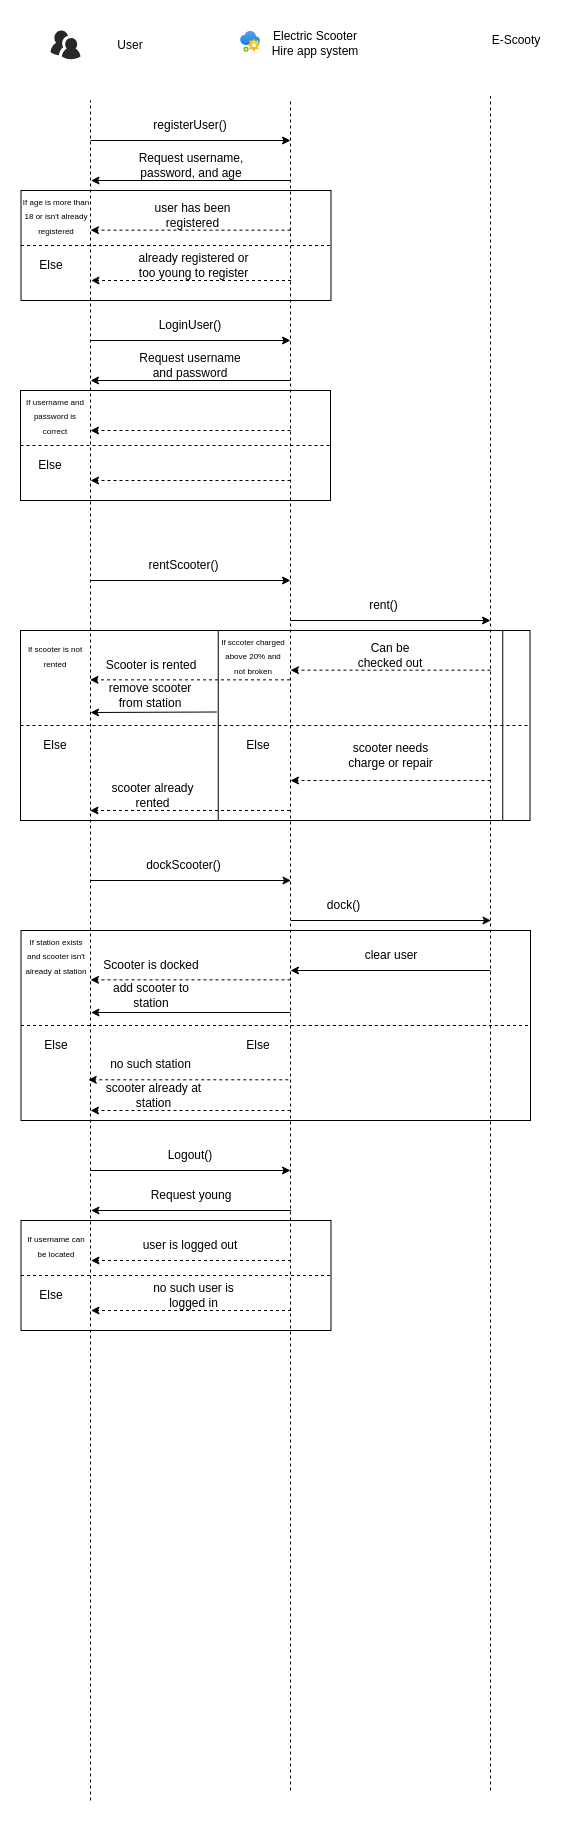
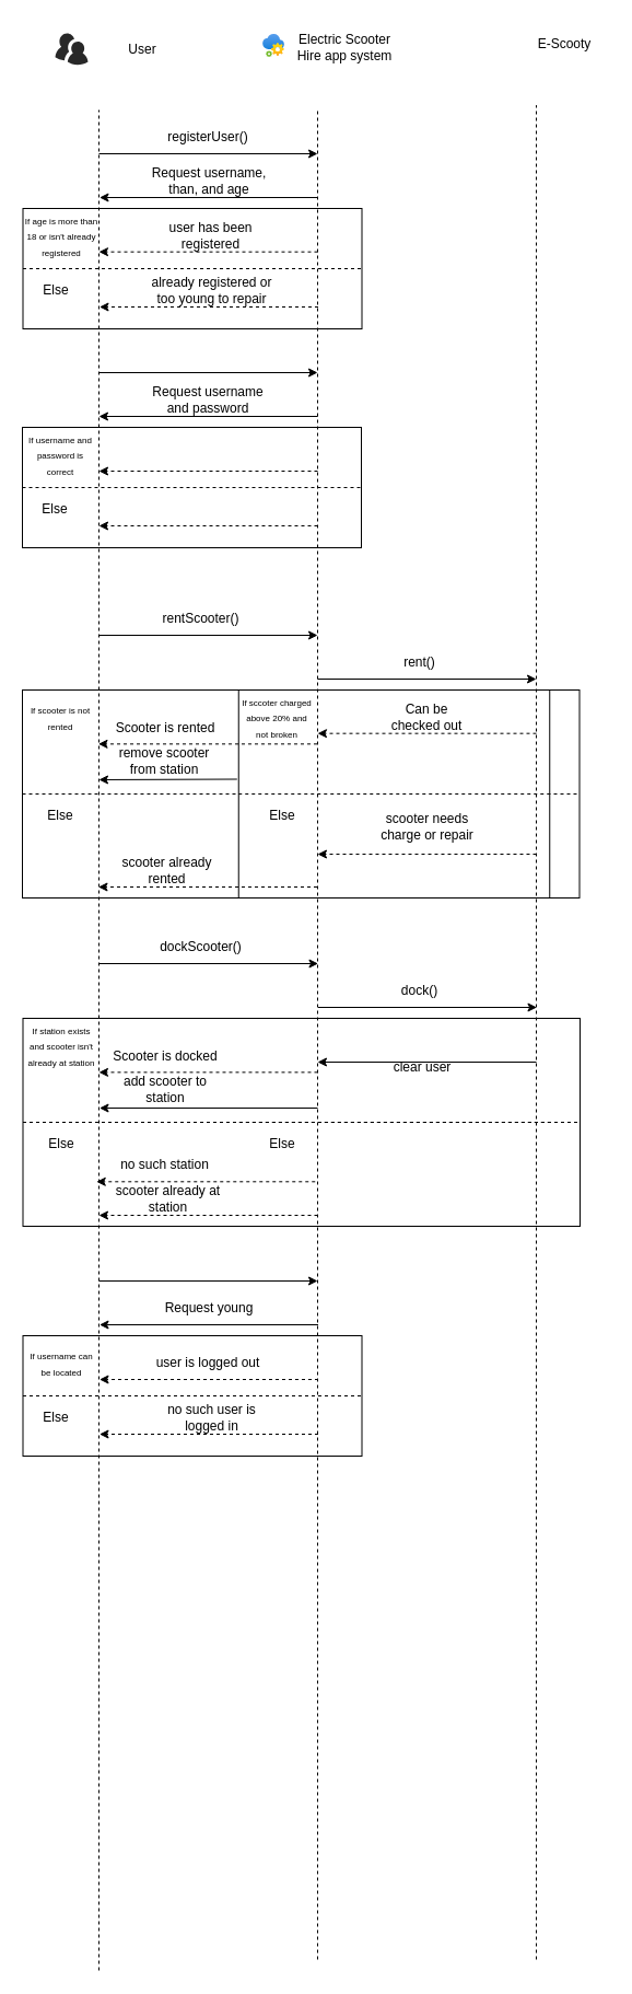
- <mxCell id="41" value="Request username, password, and age" style="text;html=1;strokeColor=none;fillColor=none;align=center;verticalAlign=middle;whiteSpace=wrap;rounded=0;" vertex="1" parent="1"><mxGeometry x="130.5" y="150" width="120" height="30" as="geometry" /></mxCell>
+ <mxCell id="41" value="Request username, than, and age" style="text;html=1;strokeColor=none;fillColor=none;align=center;verticalAlign=middle;whiteSpace=wrap;rounded=0;" vertex="1" parent="1"><mxGeometry x="130.5" y="150" width="120" height="30" as="geometry" /></mxCell>
- <mxCell id="47" value="already registered or too young to register" style="text;html=1;strokeColor=none;fillColor=none;align=center;verticalAlign=middle;whiteSpace=wrap;rounded=0;" vertex="1" parent="1"><mxGeometry x="135.5" y="250" width="115" height="30" as="geometry" /></mxCell>
+ <mxCell id="47" value="already registered or too young to repair" style="text;html=1;strokeColor=none;fillColor=none;align=center;verticalAlign=middle;whiteSpace=wrap;rounded=0;" vertex="1" parent="1"><mxGeometry x="135.5" y="250" width="115" height="30" as="geometry" /></mxCell>
- <mxCell id="36" value="LoginUser()" style="text;html=1;strokeColor=none;fillColor=none;align=center;verticalAlign=middle;whiteSpace=wrap;rounded=0;" vertex="1" parent="1"><mxGeometry x="160" y="310" width="60" height="30" as="geometry" /></mxCell>
- <mxCell id="74" value="dock()" style="text;html=1;strokeColor=none;fillColor=none;align=center;verticalAlign=middle;whiteSpace=wrap;rounded=0;fontSize=12;" vertex="1" parent="1"><mxGeometry x="306" y="890" width="74.5" height="30" as="geometry" /></mxCell>
+ <mxCell id="74" value="dock()" style="text;html=1;strokeColor=none;fillColor=none;align=center;verticalAlign=middle;whiteSpace=wrap;rounded=0;fontSize=12;" vertex="1" parent="1"><mxGeometry x="346" y="890" width="74.5" height="30" as="geometry" /></mxCell>
- <mxCell id="81" value="clear user" style="text;html=1;strokeColor=none;fillColor=none;align=center;verticalAlign=middle;whiteSpace=wrap;rounded=0;fontSize=12;" vertex="1" parent="1"><mxGeometry x="350.5" y="940" width="80" height="30" as="geometry" /></mxCell>
+ <mxCell id="81" value="clear user" style="text;html=1;strokeColor=none;fillColor=none;align=center;verticalAlign=middle;whiteSpace=wrap;rounded=0;fontSize=12;" vertex="1" parent="1"><mxGeometry x="345.5" y="960" width="80" height="30" as="geometry" /></mxCell>
- <mxCell id="38" value="Logout()" style="text;html=1;strokeColor=none;fillColor=none;align=center;verticalAlign=middle;whiteSpace=wrap;rounded=0;" vertex="1" parent="1"><mxGeometry x="160" y="1140" width="60" height="30" as="geometry" /></mxCell>
